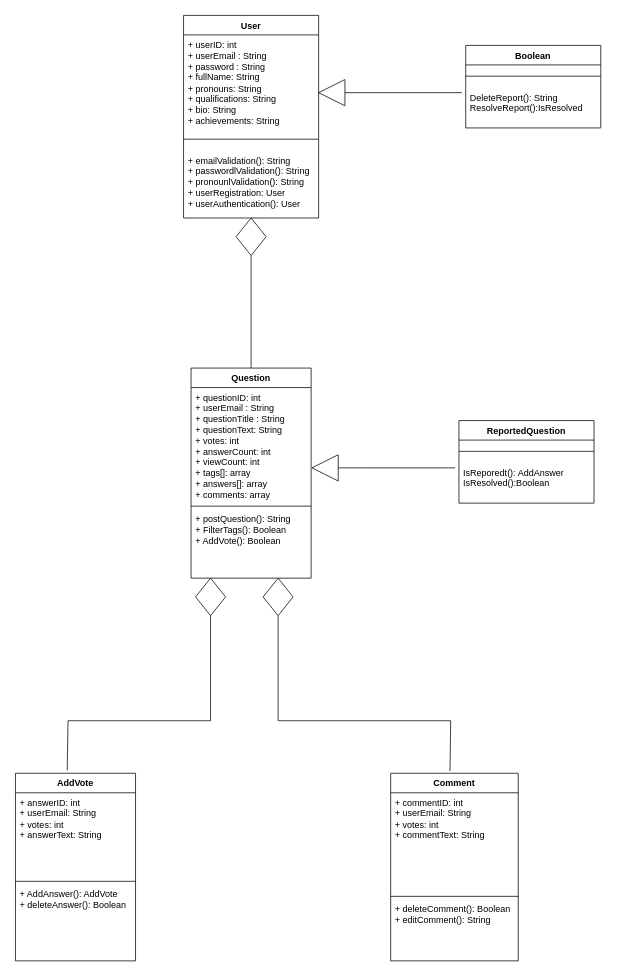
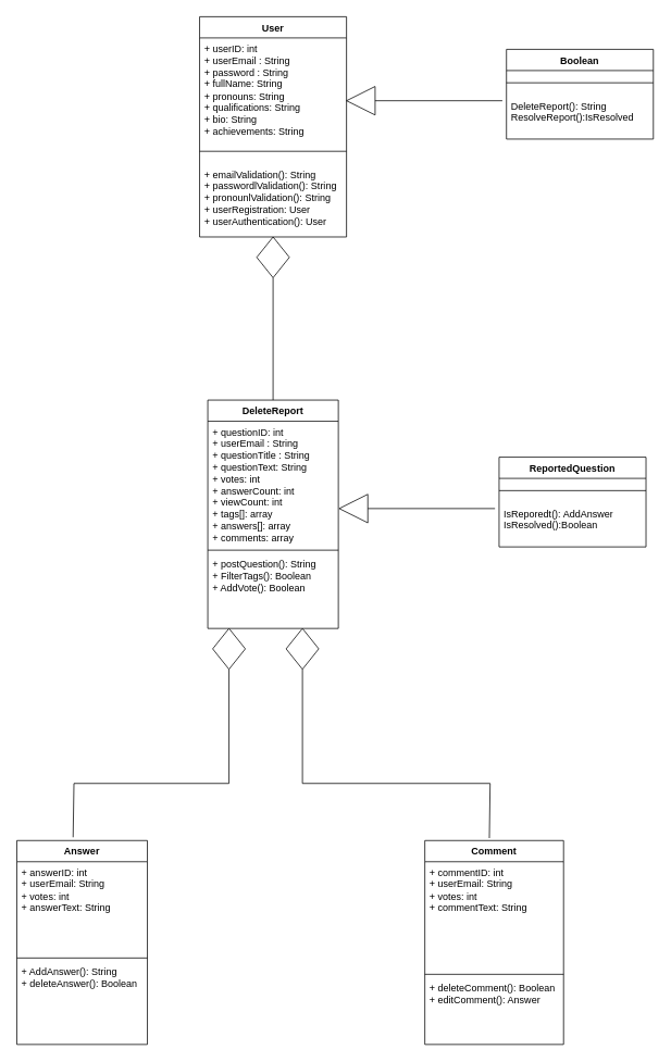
- <mxCell id="2" value="Question" style="swimlane;fontStyle=1;align=center;verticalAlign=top;childLayout=stackLayout;horizontal=1;startSize=26;horizontalStack=0;resizeParent=1;resizeParentMax=0;resizeLast=0;collapsible=1;marginBottom=0;whiteSpace=wrap;html=1;" parent="1" vertex="1"><mxGeometry x="254" y="490" width="160" height="280" as="geometry" /></mxCell>
+ <mxCell id="2" value="DeleteReport" style="swimlane;fontStyle=1;align=center;verticalAlign=top;childLayout=stackLayout;horizontal=1;startSize=26;horizontalStack=0;resizeParent=1;resizeParentMax=0;resizeLast=0;collapsible=1;marginBottom=0;whiteSpace=wrap;html=1;" parent="1" vertex="1"><mxGeometry x="254" y="490" width="160" height="280" as="geometry" /></mxCell>
- <mxCell id="24" value="AddVote" style="swimlane;fontStyle=1;align=center;verticalAlign=top;childLayout=stackLayout;horizontal=1;startSize=26;horizontalStack=0;resizeParent=1;resizeParentMax=0;resizeLast=0;collapsible=1;marginBottom=0;whiteSpace=wrap;html=1;" vertex="1" parent="1"><mxGeometry x="20" y="1030" width="160" height="250" as="geometry" /></mxCell>
+ <mxCell id="24" value="Answer" style="swimlane;fontStyle=1;align=center;verticalAlign=top;childLayout=stackLayout;horizontal=1;startSize=26;horizontalStack=0;resizeParent=1;resizeParentMax=0;resizeLast=0;collapsible=1;marginBottom=0;whiteSpace=wrap;html=1;" vertex="1" parent="1"><mxGeometry x="20" y="1030" width="160" height="250" as="geometry" /></mxCell>
- <mxCell id="27" value="+ AddAnswer(): AddVote&lt;br&gt;+ deleteAnswer(): Boolean" style="text;strokeColor=none;fillColor=none;align=left;verticalAlign=top;spacingLeft=4;spacingRight=4;overflow=hidden;rotatable=0;points=[[0,0.5],[1,0.5]];portConstraint=eastwest;whiteSpace=wrap;html=1;" vertex="1" parent="24"><mxGeometry y="148" width="160" height="102" as="geometry" /></mxCell>
+ <mxCell id="27" value="+ AddAnswer(): String&lt;br&gt;+ deleteAnswer(): Boolean" style="text;strokeColor=none;fillColor=none;align=left;verticalAlign=top;spacingLeft=4;spacingRight=4;overflow=hidden;rotatable=0;points=[[0,0.5],[1,0.5]];portConstraint=eastwest;whiteSpace=wrap;html=1;" vertex="1" parent="24"><mxGeometry y="148" width="160" height="102" as="geometry" /></mxCell>
- <mxCell id="31" value="+ deleteComment(): Boolean&lt;br&gt;+ editComment(): String" style="text;strokeColor=none;fillColor=none;align=left;verticalAlign=top;spacingLeft=4;spacingRight=4;overflow=hidden;rotatable=0;points=[[0,0.5],[1,0.5]];portConstraint=eastwest;whiteSpace=wrap;html=1;" vertex="1" parent="28"><mxGeometry y="168" width="170" height="82" as="geometry" /></mxCell>
+ <mxCell id="31" value="+ deleteComment(): Boolean&lt;br&gt;+ editComment(): Answer" style="text;strokeColor=none;fillColor=none;align=left;verticalAlign=top;spacingLeft=4;spacingRight=4;overflow=hidden;rotatable=0;points=[[0,0.5],[1,0.5]];portConstraint=eastwest;whiteSpace=wrap;html=1;" vertex="1" parent="28"><mxGeometry y="168" width="170" height="82" as="geometry" /></mxCell>
